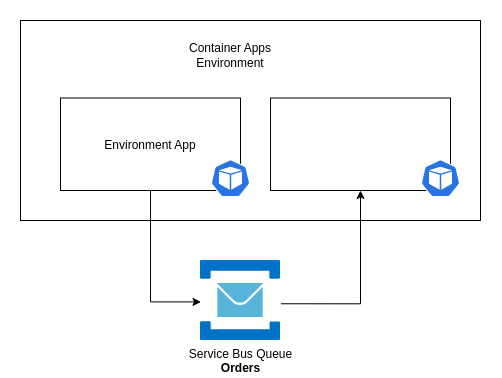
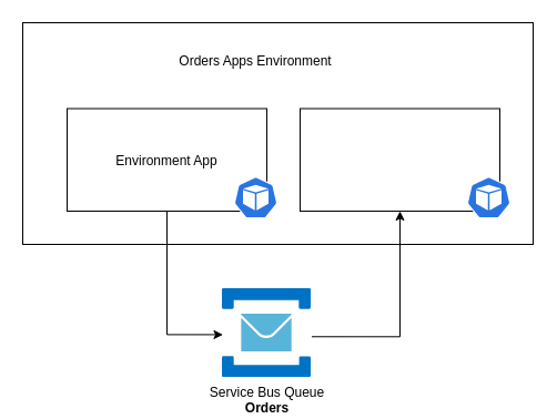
- <mxCell id="12" value="Container Apps Environment" style="text;html=1;strokeColor=none;fillColor=none;align=center;verticalAlign=middle;whiteSpace=wrap;rounded=0;" vertex="1" parent="1"><mxGeometry x="160" y="40" width="140" height="30" as="geometry" /></mxCell>
+ <mxCell id="12" value="Orders Apps Environment" style="text;html=1;strokeColor=none;fillColor=none;align=center;verticalAlign=middle;whiteSpace=wrap;rounded=0;" vertex="1" parent="1"><mxGeometry x="160" y="40" width="140" height="30" as="geometry" /></mxCell>
